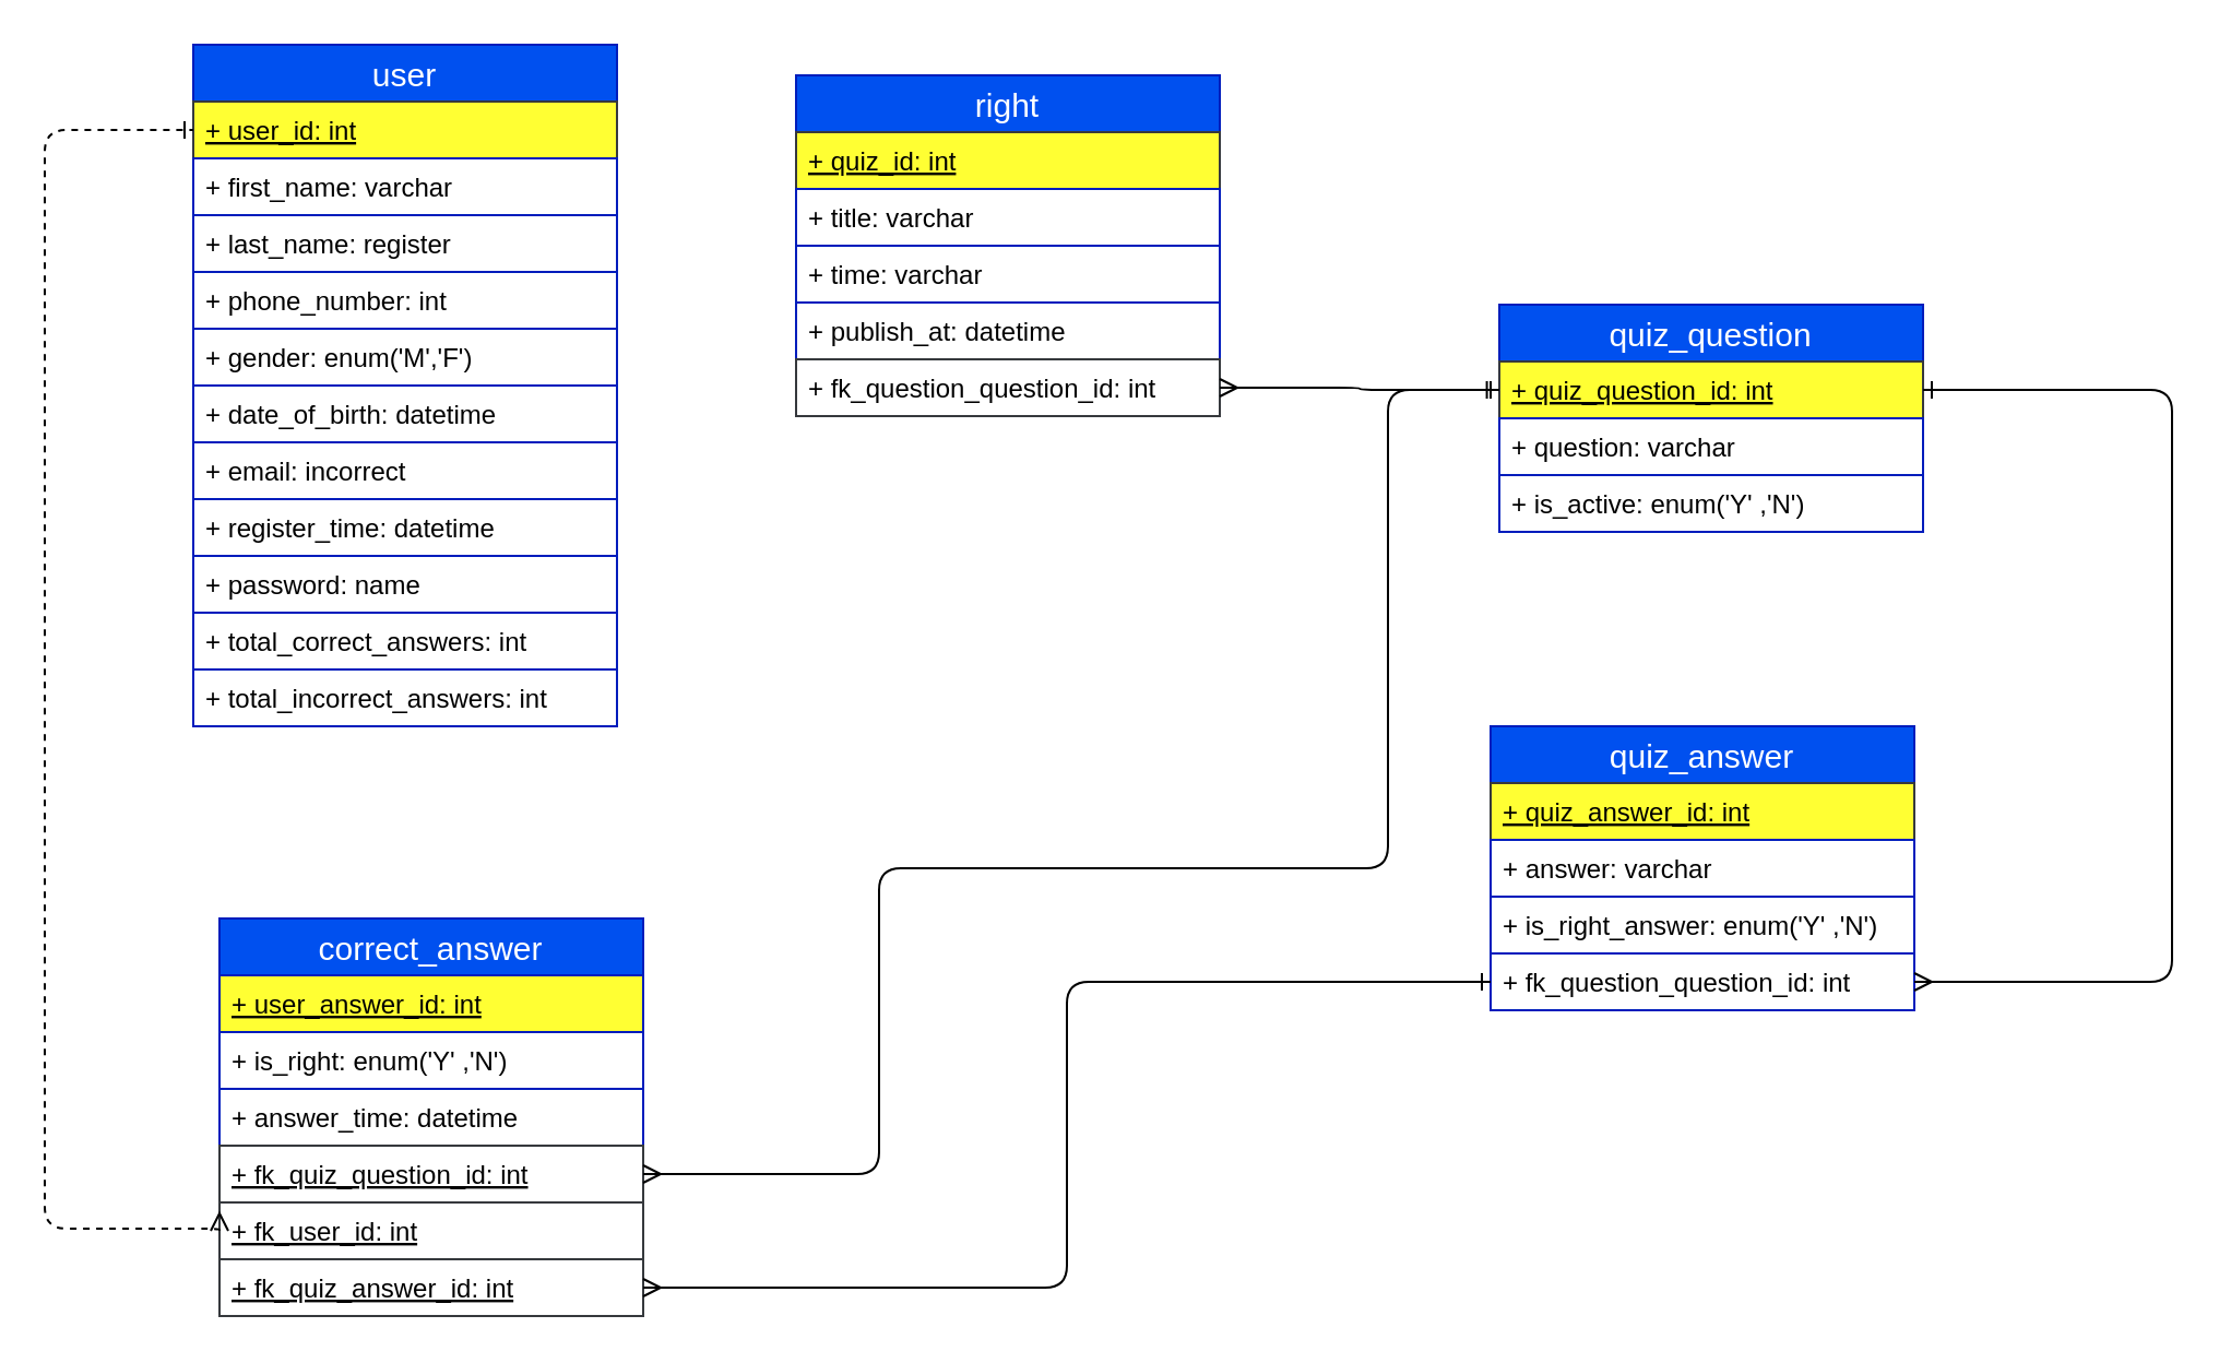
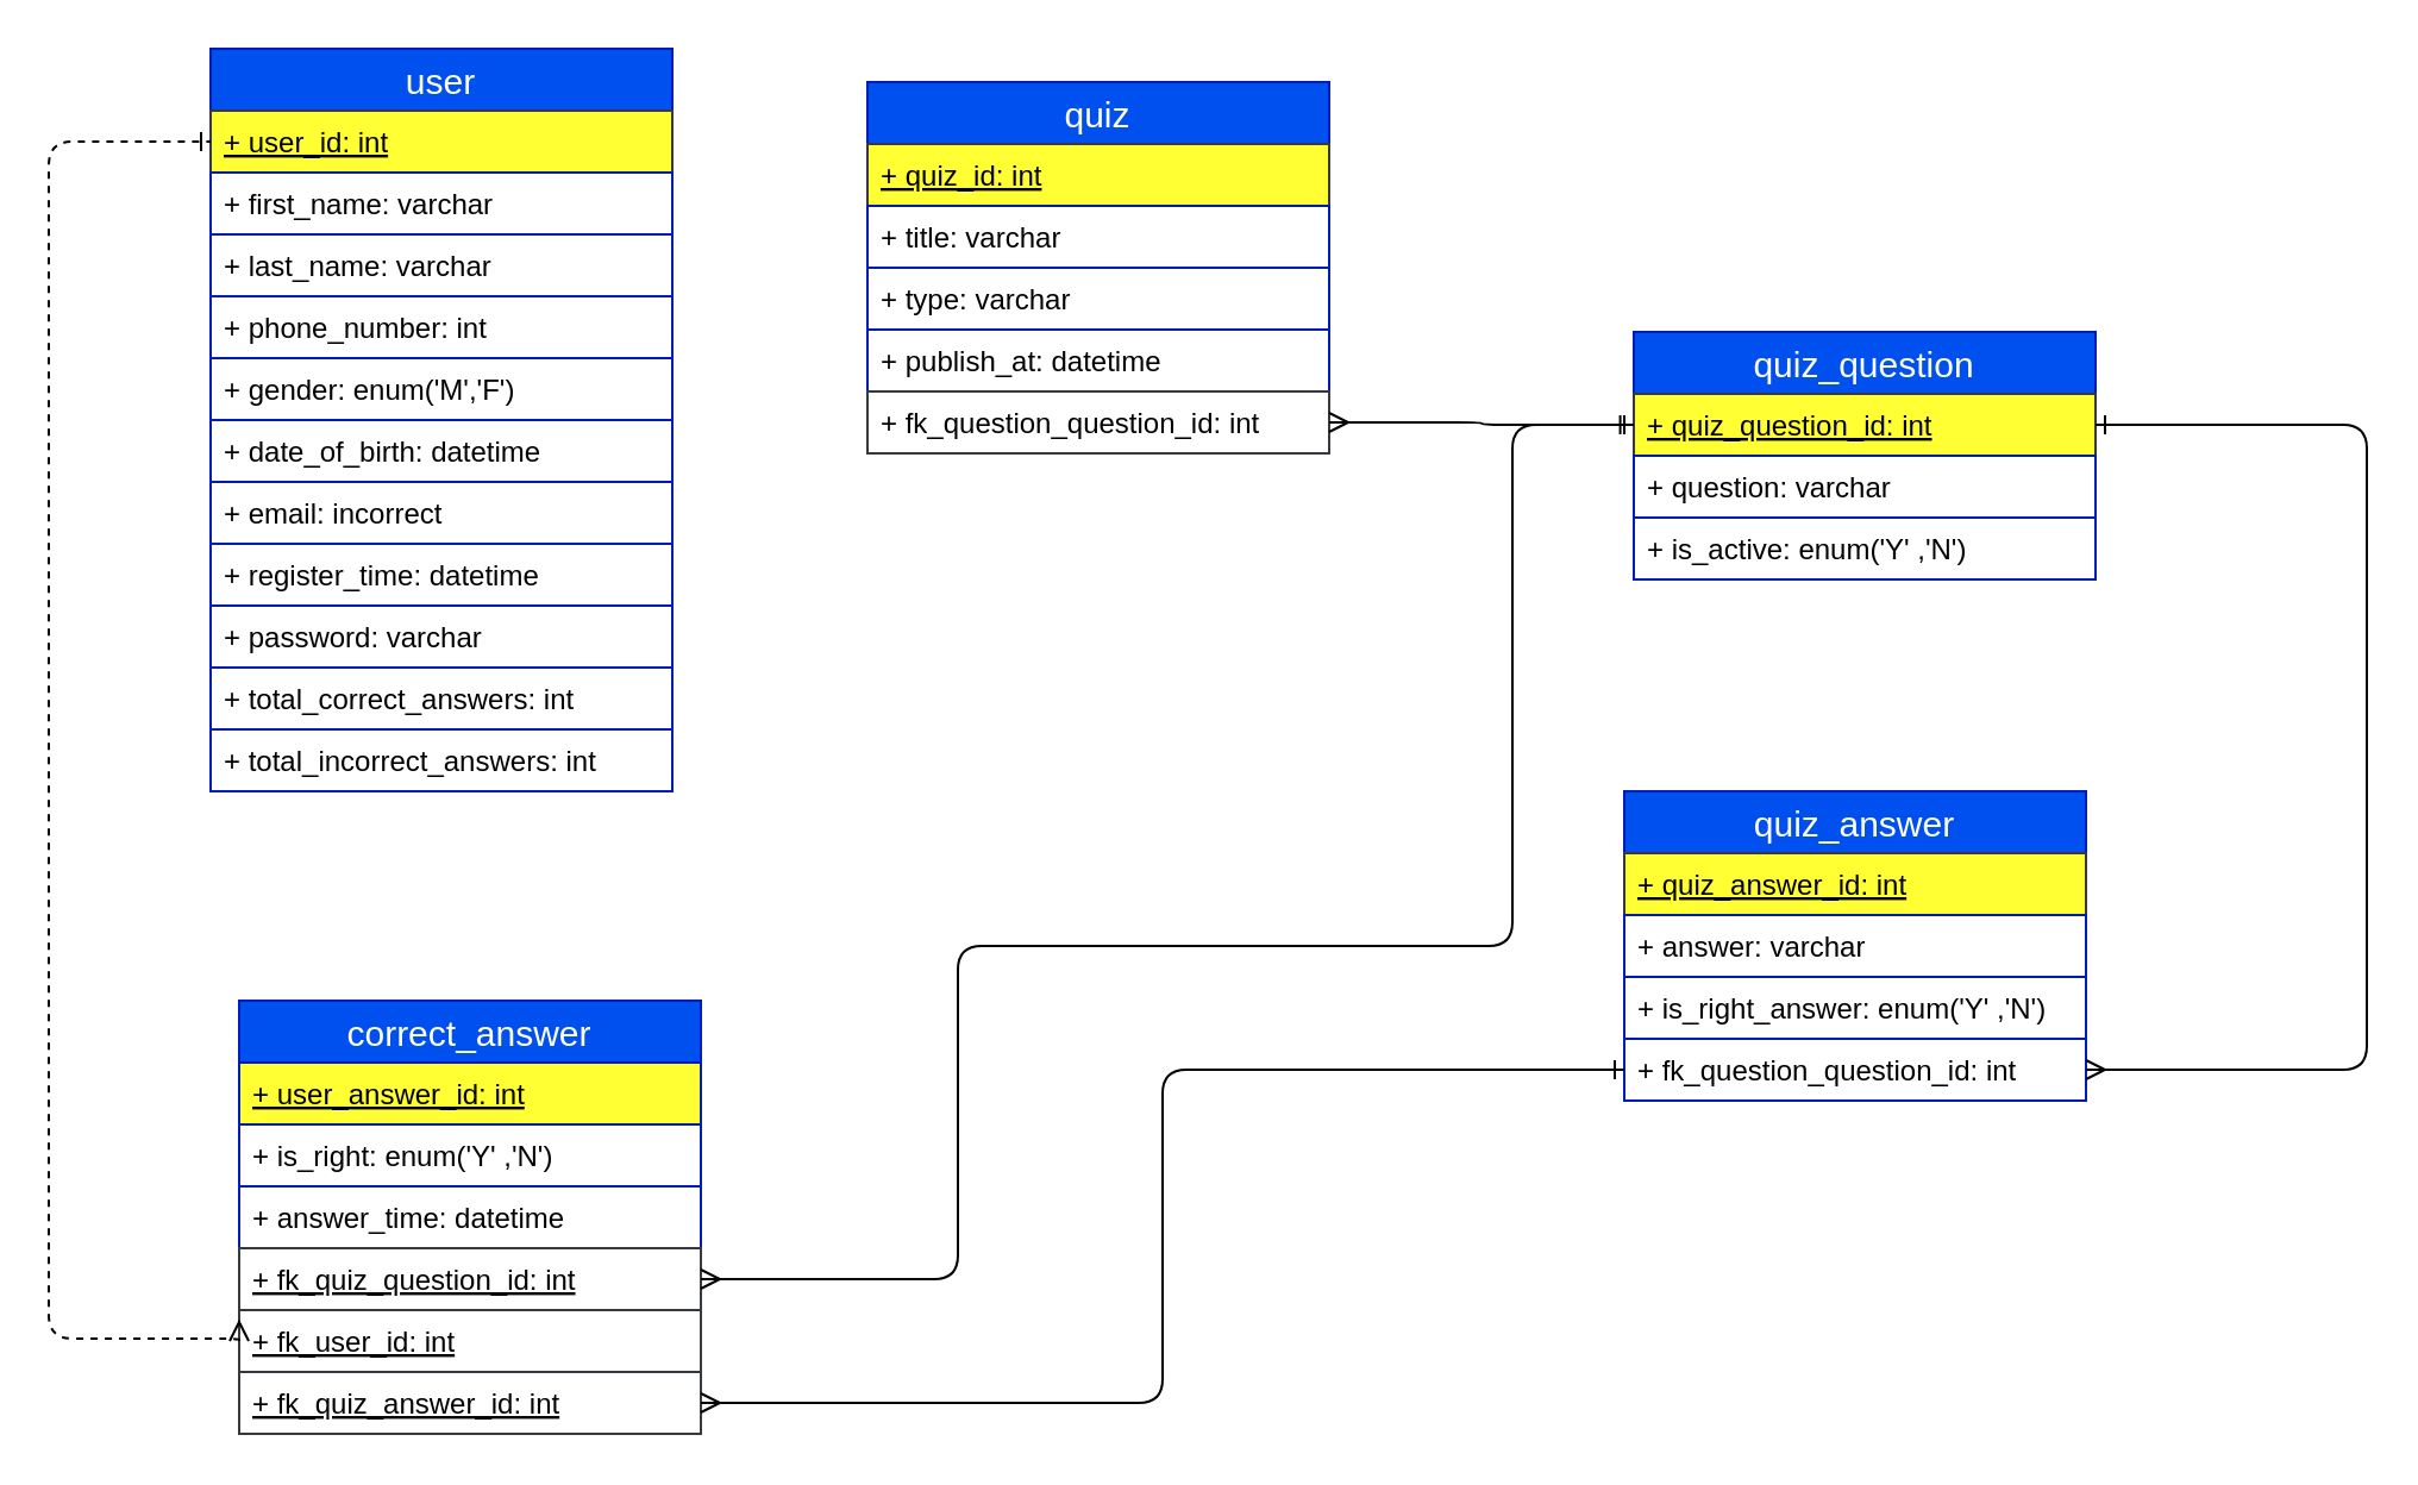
- <mxCell id="26" value="right" style="swimlane;fontStyle=0;childLayout=stackLayout;horizontal=1;startSize=26;fillColor=#0050ef;horizontalStack=0;resizeParent=1;resizeParentMax=0;resizeLast=0;collapsible=1;marginBottom=0;fontColor=#FFFFFF;strokeColor=#001DBC;fontSize=15;" parent="1" vertex="1"><mxGeometry y="34" width="194" height="156" as="geometry" x="364" /></mxCell>
+ <mxCell id="26" value="quiz" style="swimlane;fontStyle=0;childLayout=stackLayout;horizontal=1;startSize=26;fillColor=#0050ef;horizontalStack=0;resizeParent=1;resizeParentMax=0;resizeLast=0;collapsible=1;marginBottom=0;fontColor=#FFFFFF;strokeColor=#001DBC;fontSize=15;" parent="1" vertex="1"><mxGeometry y="34" width="194" height="156" as="geometry" x="364" /></mxCell>
- <mxCell id="5" value="+ last_name: register" style="text;strokeColor=#001DBC;fillColor=none;align=left;verticalAlign=top;spacingLeft=4;spacingRight=4;overflow=hidden;rotatable=0;points=[[0,0.5],[1,0.5]];portConstraint=eastwest;fontColor=#000000;" parent="2" vertex="1"><mxGeometry y="78" width="194" height="26" as="geometry" /></mxCell>
+ <mxCell id="5" value="+ last_name: varchar" style="text;strokeColor=#001DBC;fillColor=none;align=left;verticalAlign=top;spacingLeft=4;spacingRight=4;overflow=hidden;rotatable=0;points=[[0,0.5],[1,0.5]];portConstraint=eastwest;fontColor=#000000;" parent="2" vertex="1"><mxGeometry y="78" width="194" height="26" as="geometry" /></mxCell>
- <mxCell id="29" value="+ time: varchar" style="text;strokeColor=#001DBC;fillColor=none;align=left;verticalAlign=top;spacingLeft=4;spacingRight=4;overflow=hidden;rotatable=0;points=[[0,0.5],[1,0.5]];portConstraint=eastwest;fontColor=#000000;" parent="26" vertex="1"><mxGeometry y="78" width="194" height="26" as="geometry" /></mxCell>
+ <mxCell id="29" value="+ type: varchar" style="text;strokeColor=#001DBC;fillColor=none;align=left;verticalAlign=top;spacingLeft=4;spacingRight=4;overflow=hidden;rotatable=0;points=[[0,0.5],[1,0.5]];portConstraint=eastwest;fontColor=#000000;" parent="26" vertex="1"><mxGeometry y="78" width="194" height="26" as="geometry" /></mxCell>
- <mxCell id="11" value="+ password: name" style="text;strokeColor=#001DBC;fillColor=#FFFFFF;align=left;verticalAlign=top;spacingLeft=4;spacingRight=4;overflow=hidden;rotatable=0;points=[[0,0.5],[1,0.5]];portConstraint=eastwest;fontColor=#000000;" parent="2" vertex="1"><mxGeometry y="234" width="194" height="26" as="geometry" /></mxCell>
+ <mxCell id="11" value="+ password: varchar" style="text;strokeColor=#001DBC;fillColor=#FFFFFF;align=left;verticalAlign=top;spacingLeft=4;spacingRight=4;overflow=hidden;rotatable=0;points=[[0,0.5],[1,0.5]];portConstraint=eastwest;fontColor=#000000;" parent="2" vertex="1"><mxGeometry y="234" width="194" height="26" as="geometry" /></mxCell>
